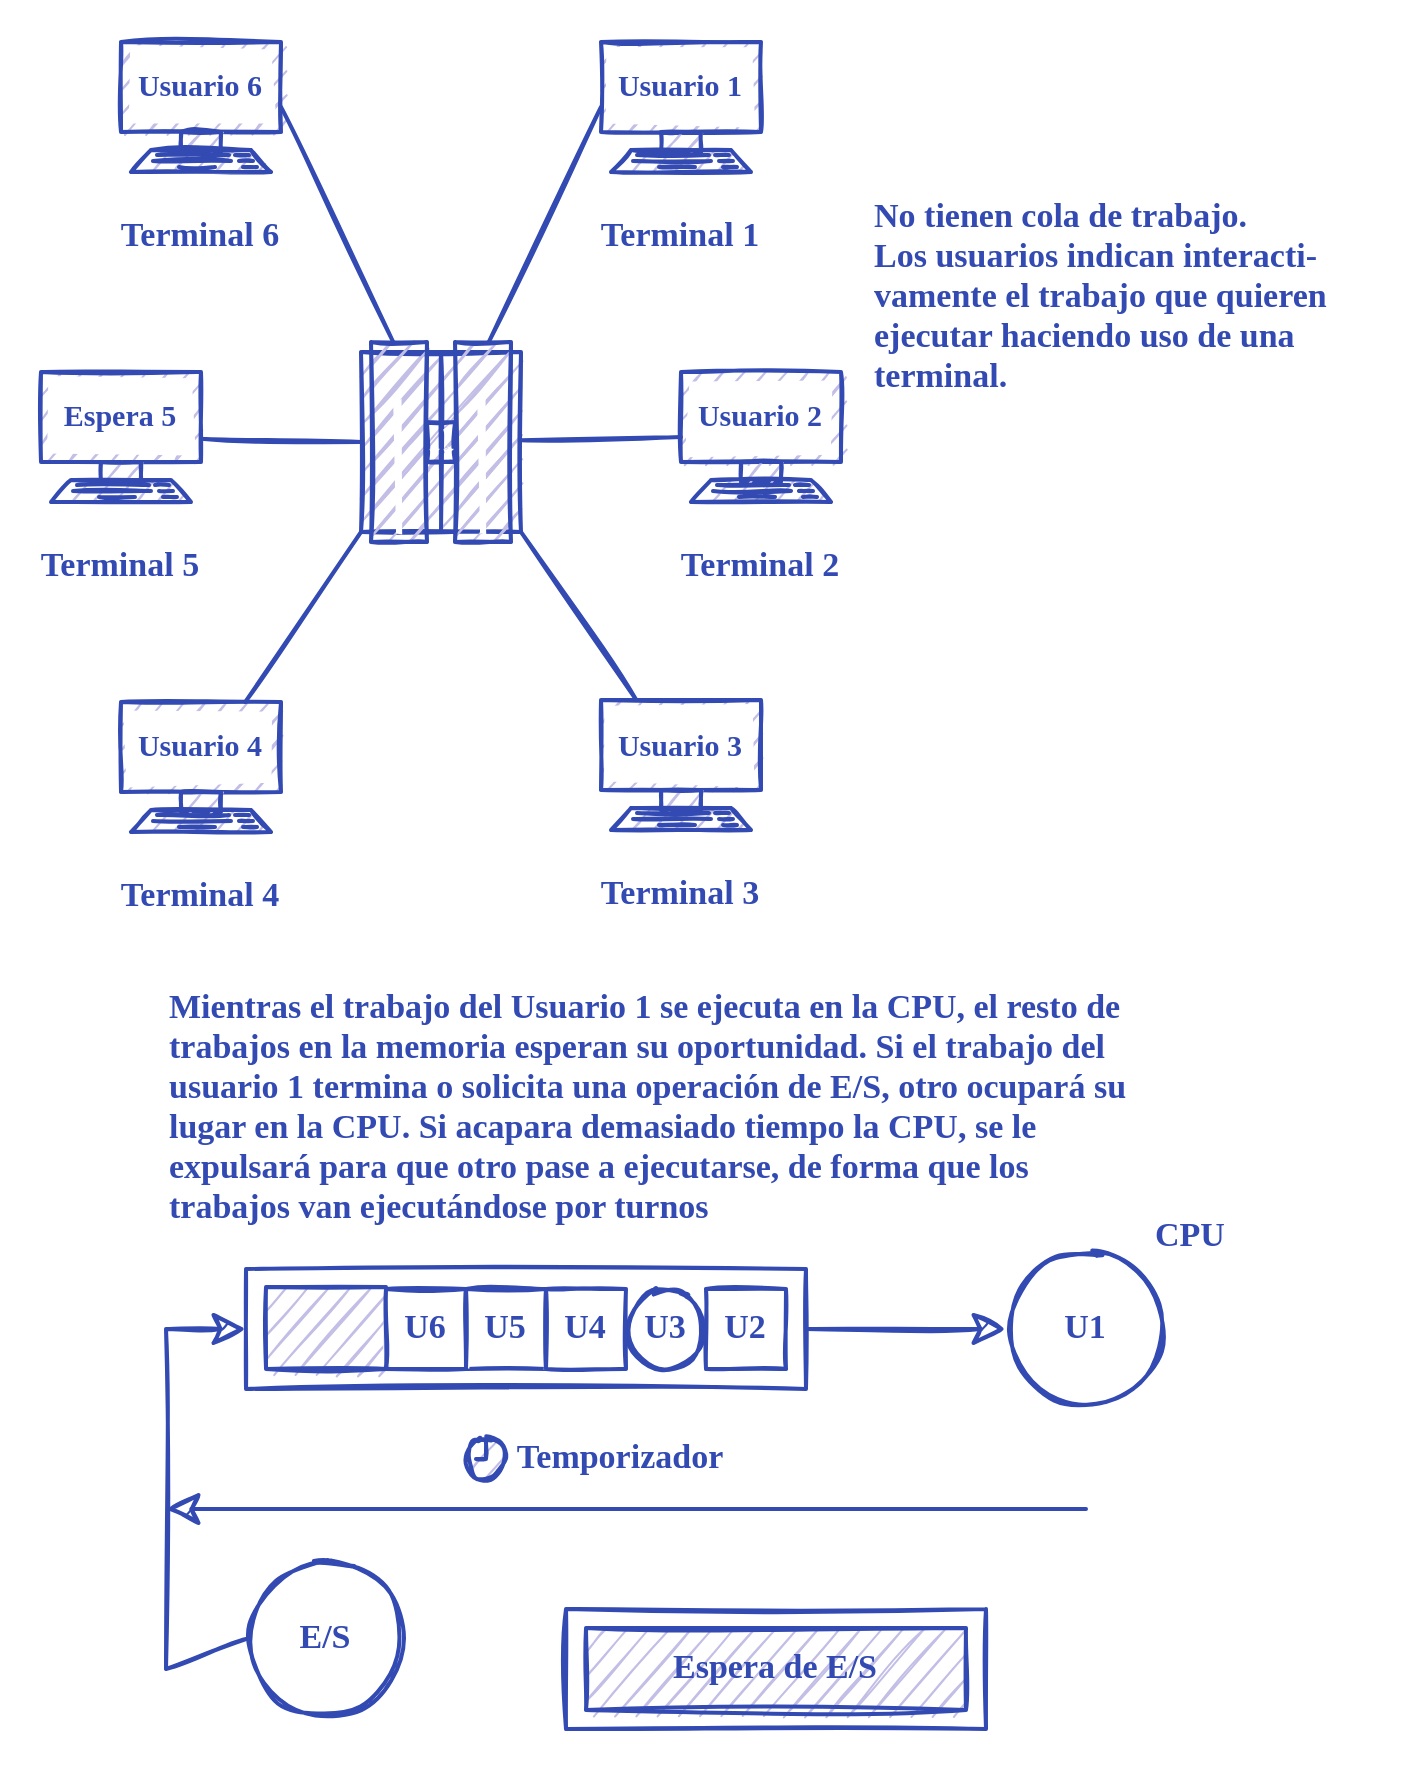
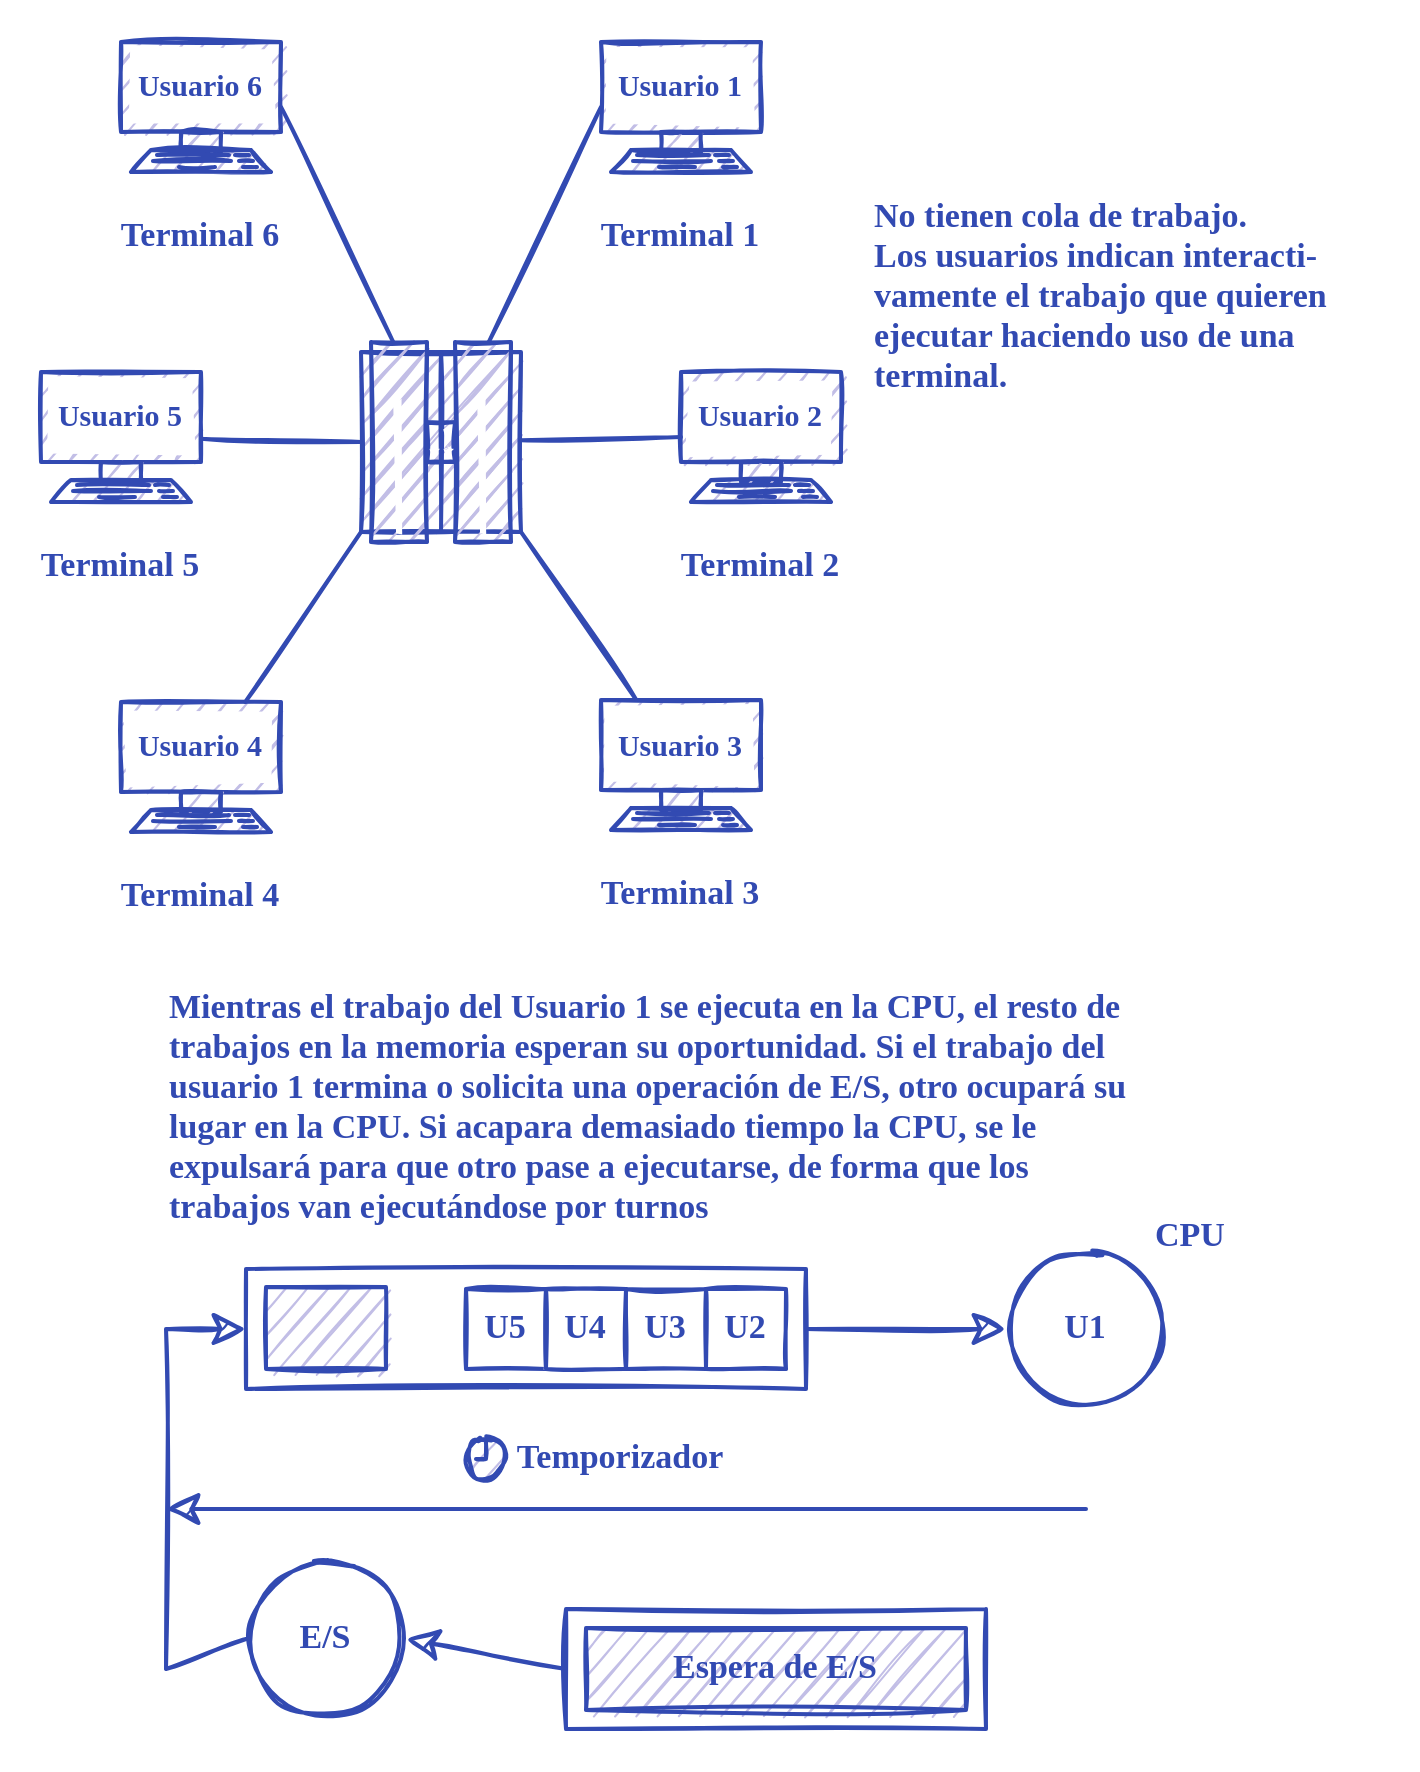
- <mxCell id="20" value="Espera 5" style="text;strokeColor=none;fillColor=none;align=center;verticalAlign=middle;rounded=0;shadow=0;sketch=1;fontFamily=Ink Free;fontSize=15;fontStyle=1;spacingRight=0;fontColor=#324AB2;spacingBottom=5;spacing=5;" parent="1" vertex="1"><mxGeometry x="20" y="189" width="80" height="40" as="geometry" /></mxCell>
+ <mxCell id="20" value="Usuario 5" style="text;strokeColor=none;fillColor=none;align=center;verticalAlign=middle;rounded=0;shadow=0;sketch=1;fontFamily=Ink Free;fontSize=15;fontStyle=1;spacingRight=0;fontColor=#324AB2;spacingBottom=5;spacing=5;" parent="1" vertex="1"><mxGeometry x="20" y="189" width="80" height="40" as="geometry" /></mxCell>
- <mxCell id="36" value="U6" style="rounded=0;shadow=0;sketch=1;strokeWidth=2;fillColor=default;fontFamily=Ink Free;fontSize=17;spacing=20;strokeColor=#324AB2;fontColor=#324AB2;spacingBottom=5;fontStyle=1" parent="1" vertex="1"><mxGeometry x="192.5" y="644" width="40" height="40" as="geometry" /></mxCell>
- <mxCell id="31" value="U3" style="ellipse;shadow=0;sketch=1;strokeWidth=2;fillColor=default;fontFamily=Ink Free;fontSize=17;spacing=20;strokeColor=#324AB2;fontColor=#324AB2;spacingBottom=5;fontStyle=1;" parent="1" vertex="1"><mxGeometry x="312.5" y="644" width="40" height="40" as="geometry" /></mxCell>
+ <mxCell id="31" value="U3" style="rounded=0;shadow=0;sketch=1;strokeWidth=2;fillColor=default;fontFamily=Ink Free;fontSize=17;spacing=20;strokeColor=#324AB2;fontColor=#324AB2;spacingBottom=5;fontStyle=1" parent="1" vertex="1"><mxGeometry x="312.5" y="644" width="40" height="40" as="geometry" /></mxCell>
+ <mxCell id="28" value="" style="endArrow=none;strokeWidth=2;fontFamily=Ink Free;fontSize=17;sketch=1;endSize=12;rounded=0;endFill=0;startSize=12;startArrow=classic;startFill=1;exitX=1;exitY=0.5;exitDx=0;exitDy=0;entryX=0;entryY=0.5;entryDx=0;entryDy=0;strokeColor=#324AB2;fontColor=#324AB2;spacingBottom=5;fontStyle=1" parent="1" source="27" target="24" edge="1"><mxGeometry width="50" height="50" relative="1" as="geometry"><mxPoint x="165.5" y="864" as="sourcePoint" /><mxPoint x="192.5" y="874" as="targetPoint" /></mxGeometry></mxCell>
